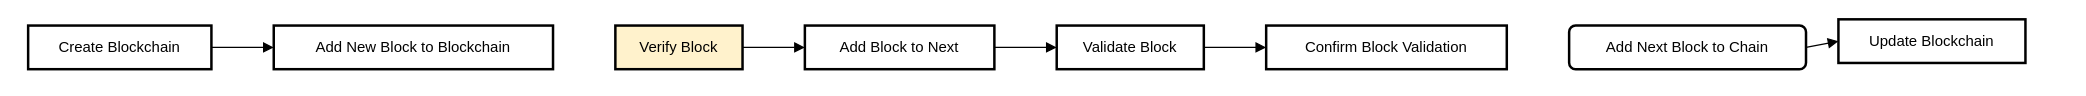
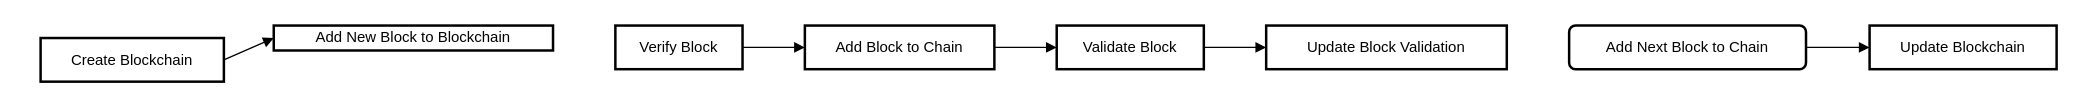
- <mxCell id="9" value="Update Blockchain" style="whiteSpace=wrap;strokeWidth=2;" vertex="1" parent="1"><mxGeometry x="1472" y="15" width="150" height="35" as="geometry" /></mxCell>
+ <mxCell id="9" value="Update Blockchain" style="whiteSpace=wrap;strokeWidth=2;" vertex="1" parent="1"><mxGeometry x="1497" y="20" width="150" height="35" as="geometry" /></mxCell>
- <mxCell id="2" value="Create Blockchain" style="whiteSpace=wrap;strokeWidth=2;" vertex="1" parent="1"><mxGeometry x="20" y="20" width="147" height="35" as="geometry" /></mxCell>
+ <mxCell id="2" value="Create Blockchain" style="whiteSpace=wrap;strokeWidth=2;" vertex="1" parent="1"><mxGeometry x="30" y="30" width="147" height="35" as="geometry" /></mxCell>
- <mxCell id="3" value="Add New Block to Blockchain" style="whiteSpace=wrap;strokeWidth=2;" vertex="1" parent="1"><mxGeometry x="217" y="20" width="224" height="35" as="geometry" /></mxCell>
+ <mxCell id="3" value="Add New Block to Blockchain" style="whiteSpace=wrap;strokeWidth=2;" vertex="1" parent="1"><mxGeometry x="217" y="20" width="224" height="20" as="geometry" /></mxCell>
- <mxCell id="4" value="Verify Block" style="whiteSpace=wrap;strokeWidth=2;fillColor=#fff2cc;" vertex="1" parent="1"><mxGeometry x="491" y="20" width="102" height="35" as="geometry" /></mxCell>
+ <mxCell id="4" value="Verify Block" style="whiteSpace=wrap;strokeWidth=2;" vertex="1" parent="1"><mxGeometry x="491" y="20" width="102" height="35" as="geometry" /></mxCell>
- <mxCell id="5" value="Add Block to Next" style="whiteSpace=wrap;strokeWidth=2;" vertex="1" parent="1"><mxGeometry x="643" y="20" width="152" height="35" as="geometry" /></mxCell>
+ <mxCell id="5" value="Add Block to Chain" style="whiteSpace=wrap;strokeWidth=2;" vertex="1" parent="1"><mxGeometry x="643" y="20" width="152" height="35" as="geometry" /></mxCell>
- <mxCell id="7" value="Confirm Block Validation" style="whiteSpace=wrap;strokeWidth=2;" vertex="1" parent="1"><mxGeometry x="1013" y="20" width="193" height="35" as="geometry" /></mxCell>
+ <mxCell id="7" value="Update Block Validation" style="whiteSpace=wrap;strokeWidth=2;" vertex="1" parent="1"><mxGeometry x="1013" y="20" width="193" height="35" as="geometry" /></mxCell>
